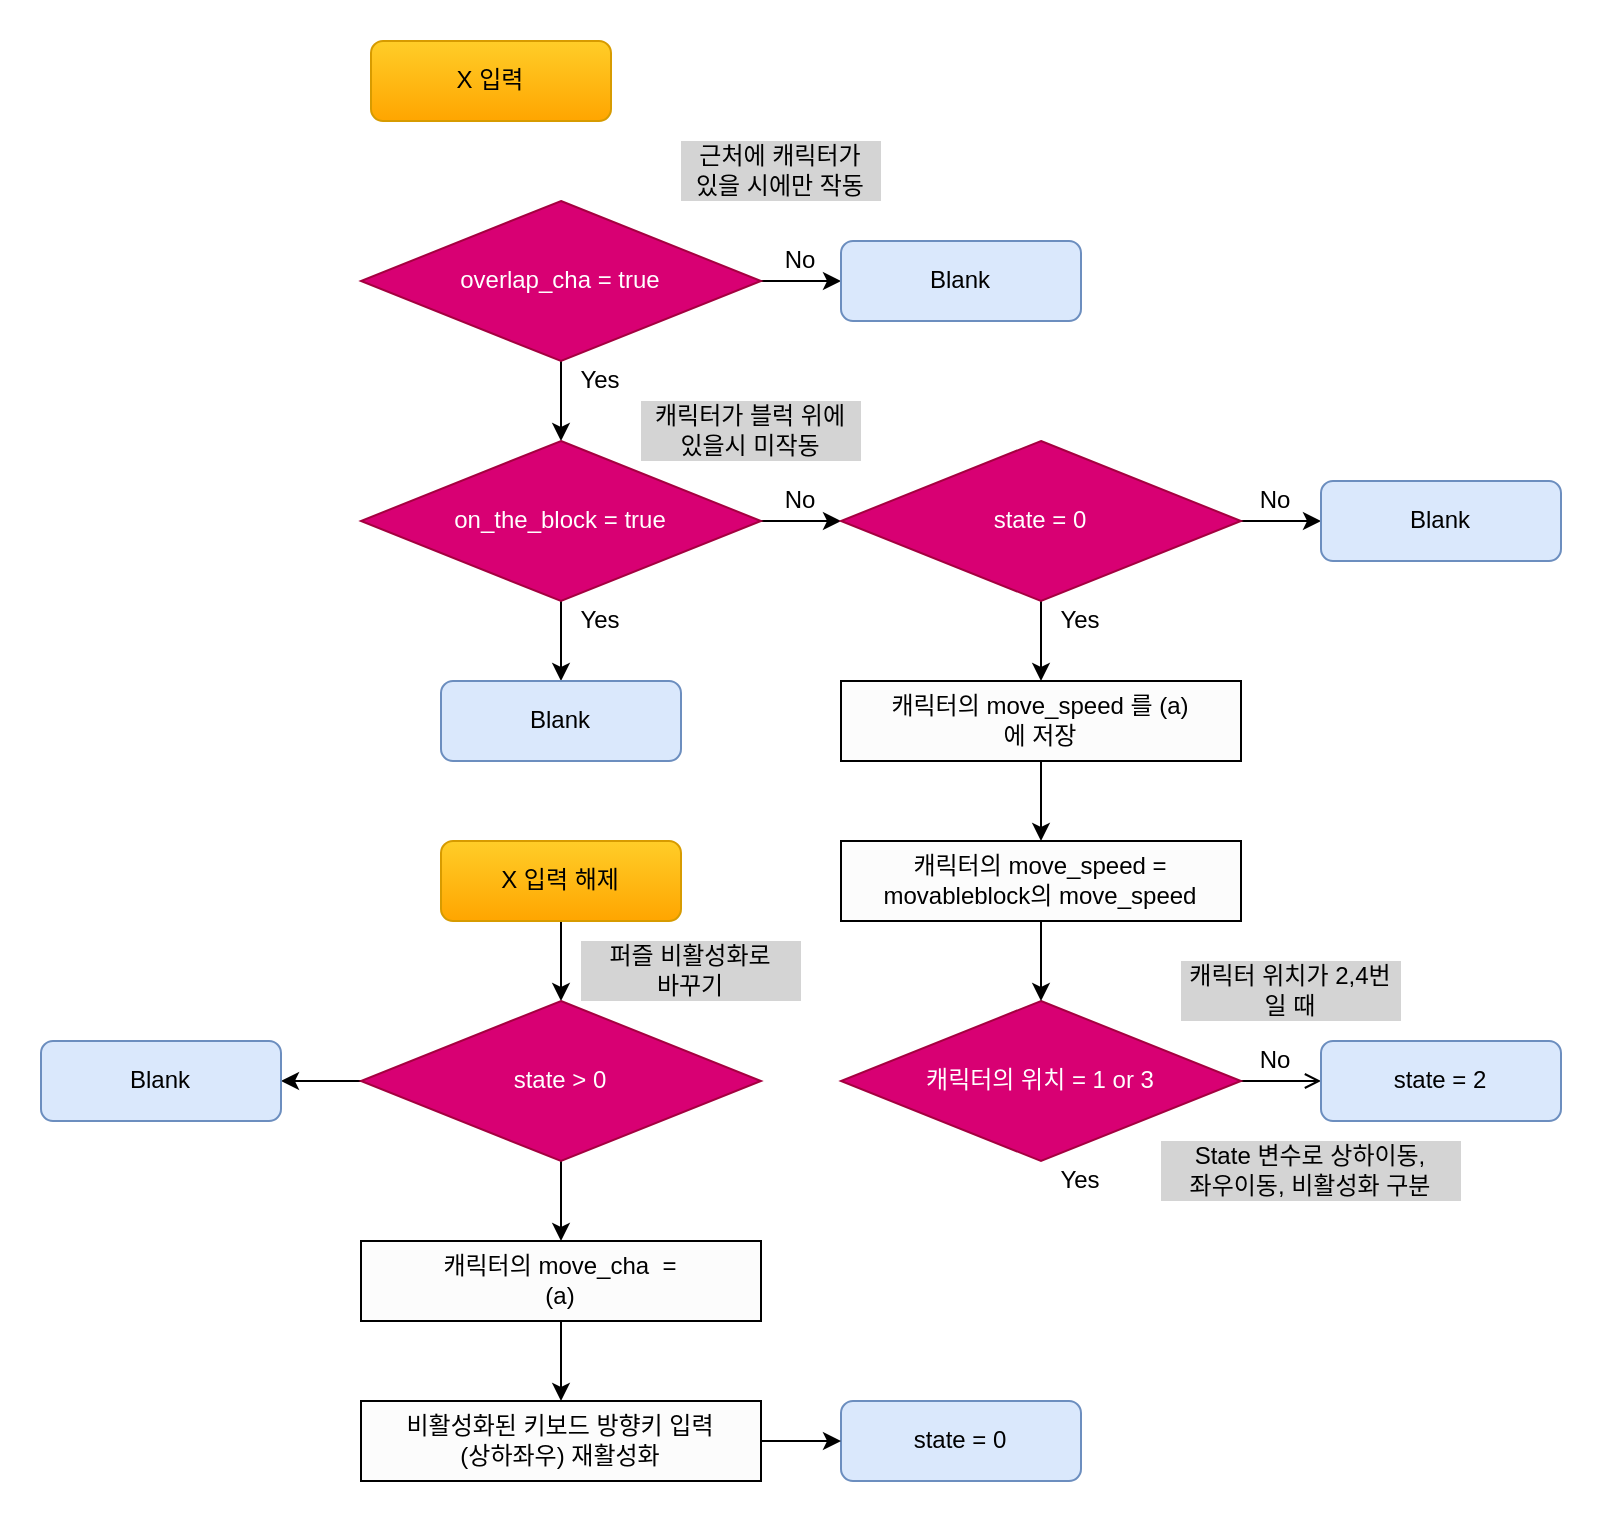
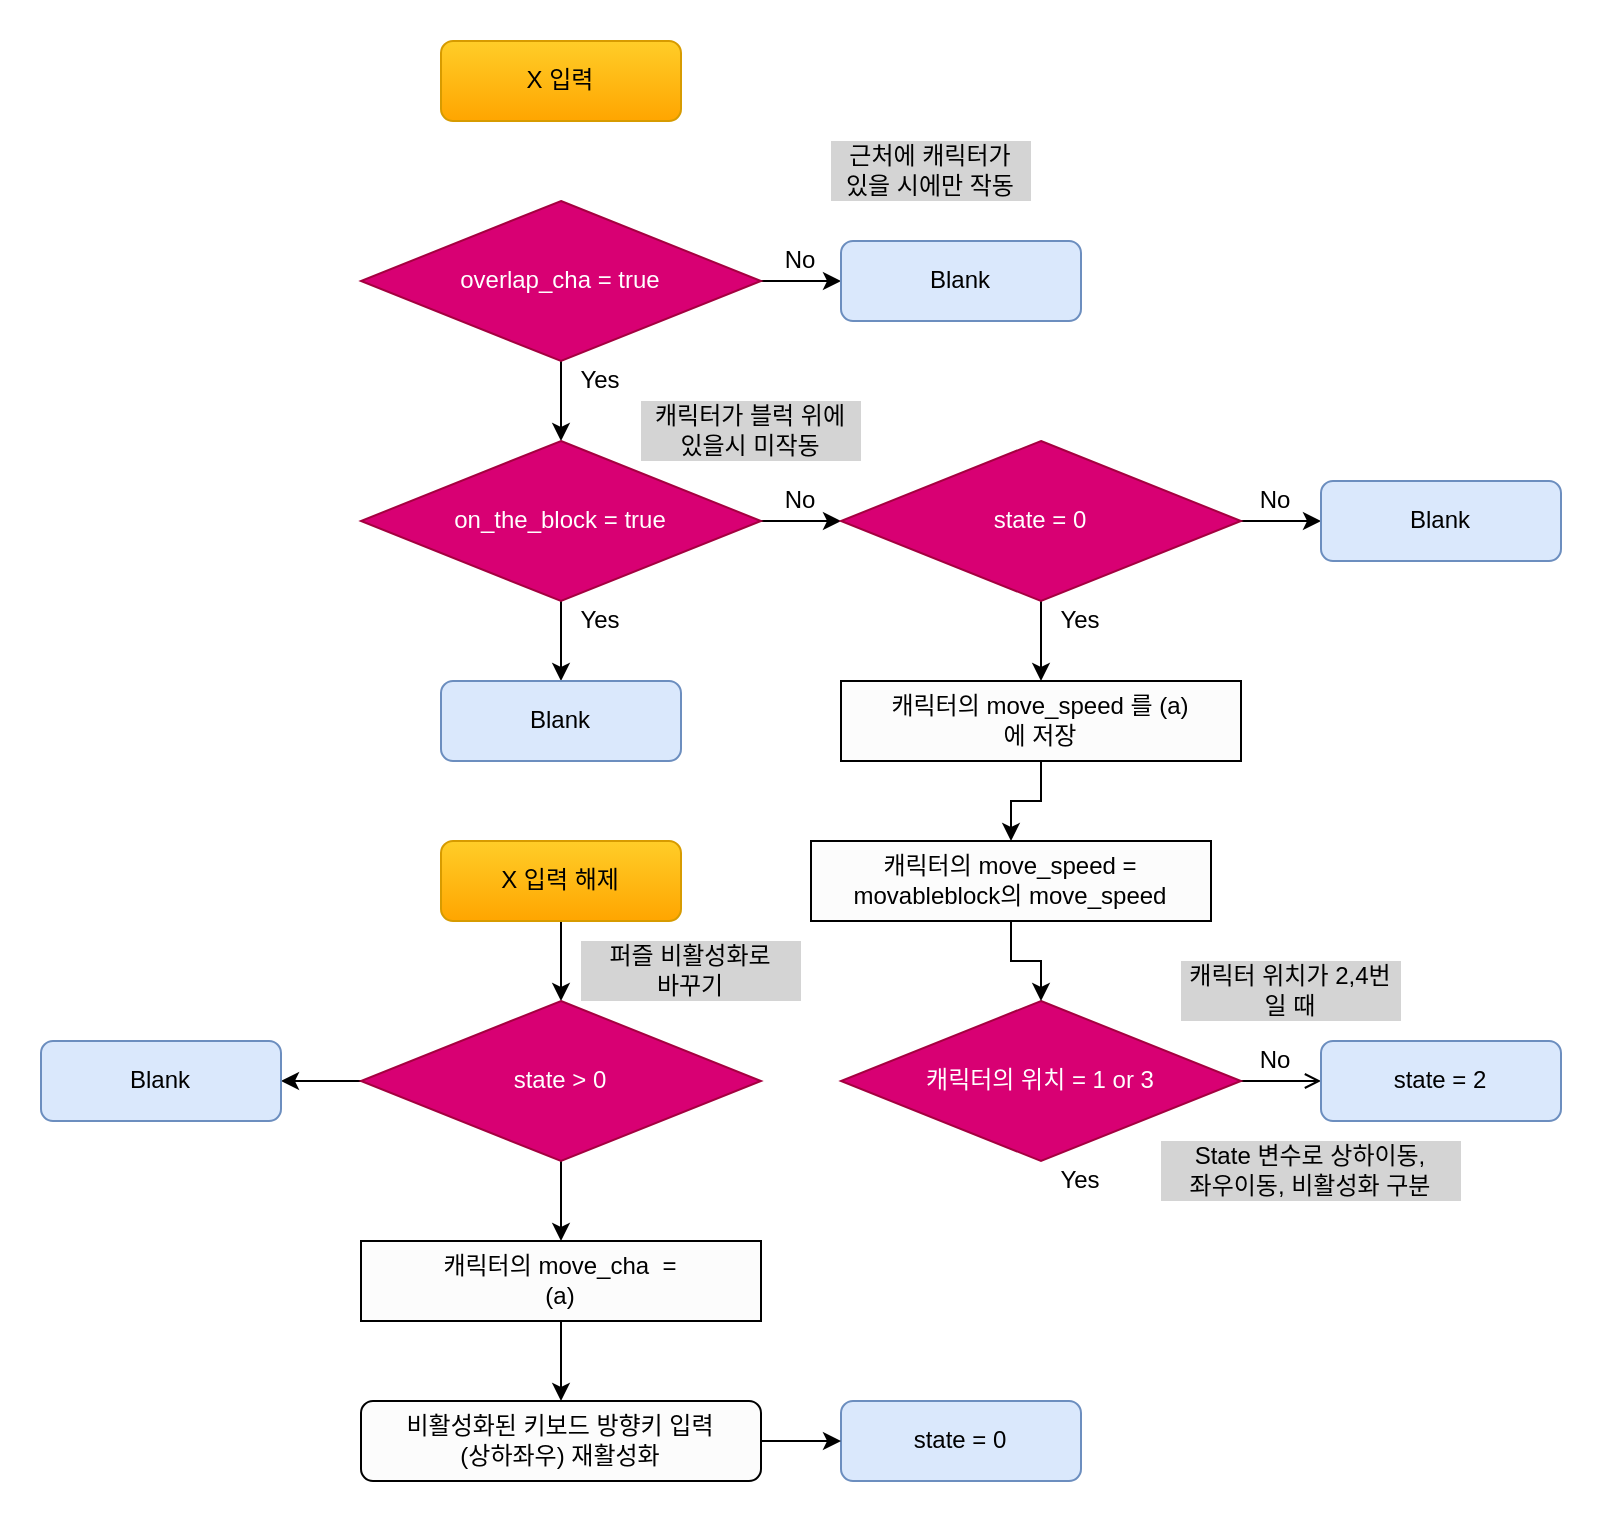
- <mxCell id="2" value="X 입력" style="rounded=1;whiteSpace=wrap;html=1;gradientColor=#ffa500;fillColor=#ffcd28;strokeColor=#d79b00;" parent="1" vertex="1"><mxGeometry x="185" y="20" width="120" height="40" as="geometry" /></mxCell>
+ <mxCell id="2" value="X 입력" style="rounded=1;whiteSpace=wrap;html=1;gradientColor=#ffa500;fillColor=#ffcd28;strokeColor=#d79b00;" parent="1" vertex="1"><mxGeometry x="220" y="20" width="120" height="40" as="geometry" /></mxCell>
- <mxCell id="8" value="근처에 캐릭터가&lt;br&gt;있을 시에만 작동" style="text;html=1;strokeColor=none;fillColor=#D4D4D4;align=center;verticalAlign=middle;whiteSpace=wrap;rounded=0;" parent="1" vertex="1"><mxGeometry x="340" y="70" width="100" height="30" as="geometry" /></mxCell>
+ <mxCell id="8" value="근처에 캐릭터가&lt;br&gt;있을 시에만 작동" style="text;html=1;strokeColor=none;fillColor=#D4D4D4;align=center;verticalAlign=middle;whiteSpace=wrap;rounded=0;" parent="1" vertex="1"><mxGeometry x="415" y="70" width="100" height="30" as="geometry" /></mxCell>
- <mxCell id="40" value="캐릭터의 move_speed =&lt;br&gt;movableblock의 move_speed" style="rounded=0;whiteSpace=wrap;html=1;fillColor=#FCFCFC;" vertex="1" parent="1"><mxGeometry x="420" y="420" width="200" height="40" as="geometry" /></mxCell>
+ <mxCell id="40" value="캐릭터의 move_speed =&lt;br&gt;movableblock의 move_speed" style="rounded=0;whiteSpace=wrap;html=1;fillColor=#FCFCFC;" vertex="1" parent="1"><mxGeometry x="405" y="420" width="200" height="40" as="geometry" /></mxCell>
- <mxCell id="45" value="비활성화된 키보드 방향키 입력&lt;br&gt;(상하좌우) 재활성화" style="rounded=0;whiteSpace=wrap;html=1;fillColor=#FCFCFC;" vertex="1" parent="1"><mxGeometry x="180" y="700" width="200" height="40" as="geometry" /></mxCell>
+ <mxCell id="45" value="비활성화된 키보드 방향키 입력&lt;br&gt;(상하좌우) 재활성화" style="whiteSpace=wrap;html=1;fillColor=#FCFCFC;rounded=1;" vertex="1" parent="1"><mxGeometry x="180" y="700" width="200" height="40" as="geometry" /></mxCell>
